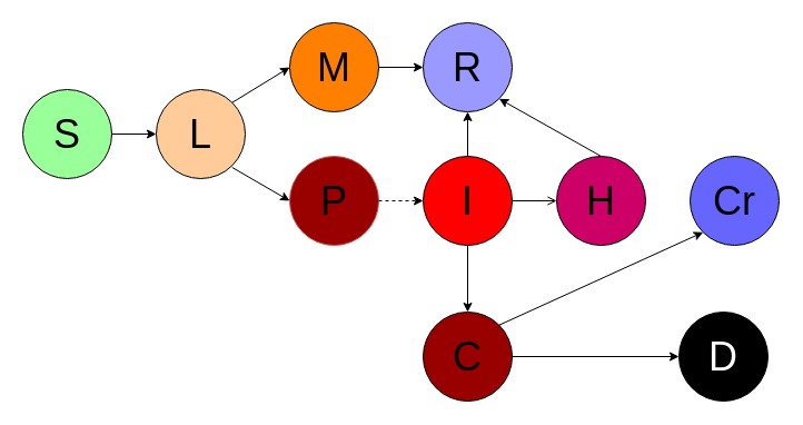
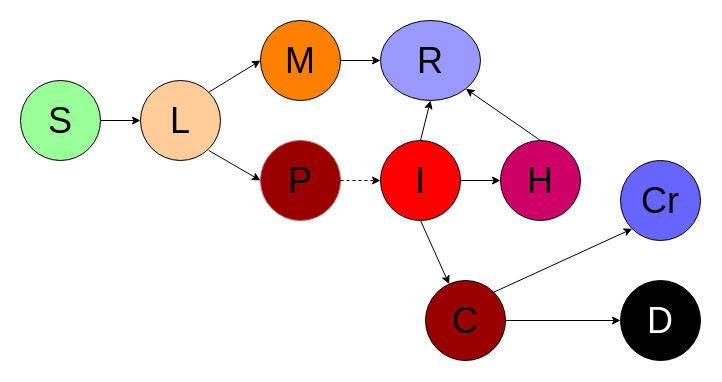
- <mxCell id="11" value="&lt;font face=&quot;helvetica&quot;&gt;&lt;span style=&quot;font-size: 36px&quot;&gt;R&lt;/span&gt;&lt;/font&gt;" style="ellipse;whiteSpace=wrap;html=1;aspect=fixed;fillColor=#9999FF;" vertex="1" parent="1"><mxGeometry x="380" y="20" width="80" height="80" as="geometry" /></mxCell>
+ <mxCell id="11" value="&lt;font face=&quot;helvetica&quot;&gt;&lt;span style=&quot;font-size: 36px&quot;&gt;R&lt;/span&gt;&lt;/font&gt;" style="ellipse;whiteSpace=wrap;html=1;aspect=fixed;fillColor=#9999FF;" vertex="1" parent="1"><mxGeometry x="380" y="20" width="100" height="80" as="geometry" /></mxCell>
- <mxCell id="18" value="" style="endArrow=open;html=1;exitX=1;exitY=0.5;exitDx=0;exitDy=0;entryX=0;entryY=0.5;entryDx=0;entryDy=0;" edge="1" parent="1" source="14" target="19"><mxGeometry width="50" height="50" relative="1" as="geometry"><mxPoint x="218.284" y="101.716" as="sourcePoint" /><mxPoint x="550" y="208" as="targetPoint" /></mxGeometry></mxCell>
+ <mxCell id="18" value="" style="endArrow=classic;html=1;exitX=1;exitY=0.5;exitDx=0;exitDy=0;entryX=0;entryY=0.5;entryDx=0;entryDy=0;" edge="1" parent="1" source="14" target="19"><mxGeometry width="50" height="50" relative="1" as="geometry"><mxPoint x="218.284" y="101.716" as="sourcePoint" /><mxPoint x="550" y="208" as="targetPoint" /></mxGeometry></mxCell>
- <mxCell id="20" value="&lt;span style=&quot;font-family: &amp;#34;helvetica&amp;#34; ; font-size: 36px&quot;&gt;Cr&lt;/span&gt;" style="ellipse;whiteSpace=wrap;html=1;aspect=fixed;fillColor=#6666FF;" vertex="1" parent="1"><mxGeometry x="620" y="140" width="80" height="80" as="geometry" /></mxCell>
+ <mxCell id="20" value="&lt;span style=&quot;font-family: &amp;#34;helvetica&amp;#34; ; font-size: 36px&quot;&gt;Cr&lt;/span&gt;" style="ellipse;whiteSpace=wrap;html=1;aspect=fixed;fillColor=#6666FF;" vertex="1" parent="1"><mxGeometry x="620" y="160" width="80" height="80" as="geometry" /></mxCell>
- <mxCell id="3" value="&lt;span style=&quot;font-family: &amp;#34;helvetica&amp;#34; ; font-size: 36px&quot;&gt;C&lt;/span&gt;" style="ellipse;whiteSpace=wrap;html=1;aspect=fixed;fillColor=#990000;" vertex="1" parent="1"><mxGeometry x="380" y="280" width="80" height="80" as="geometry" /></mxCell>
+ <mxCell id="3" value="&lt;span style=&quot;font-family: &amp;#34;helvetica&amp;#34; ; font-size: 36px&quot;&gt;C&lt;/span&gt;" style="ellipse;whiteSpace=wrap;html=1;aspect=fixed;fillColor=#990000;" vertex="1" parent="1"><mxGeometry x="425" y="280" width="80" height="80" as="geometry" /></mxCell>
- <mxCell id="5" value="&lt;font face=&quot;helvetica&quot; color=&quot;#ffffff&quot;&gt;&lt;span style=&quot;font-size: 36px&quot;&gt;D&lt;/span&gt;&lt;/font&gt;" style="ellipse;whiteSpace=wrap;html=1;aspect=fixed;fillColor=#000000;" vertex="1" parent="1"><mxGeometry x="610" y="280" width="80" height="80" as="geometry" /></mxCell>
+ <mxCell id="5" value="&lt;font face=&quot;helvetica&quot; color=&quot;#ffffff&quot;&gt;&lt;span style=&quot;font-size: 36px&quot;&gt;D&lt;/span&gt;&lt;/font&gt;" style="ellipse;whiteSpace=wrap;html=1;aspect=fixed;fillColor=#000000;" vertex="1" parent="1"><mxGeometry x="620" y="280" width="80" height="80" as="geometry" /></mxCell>
